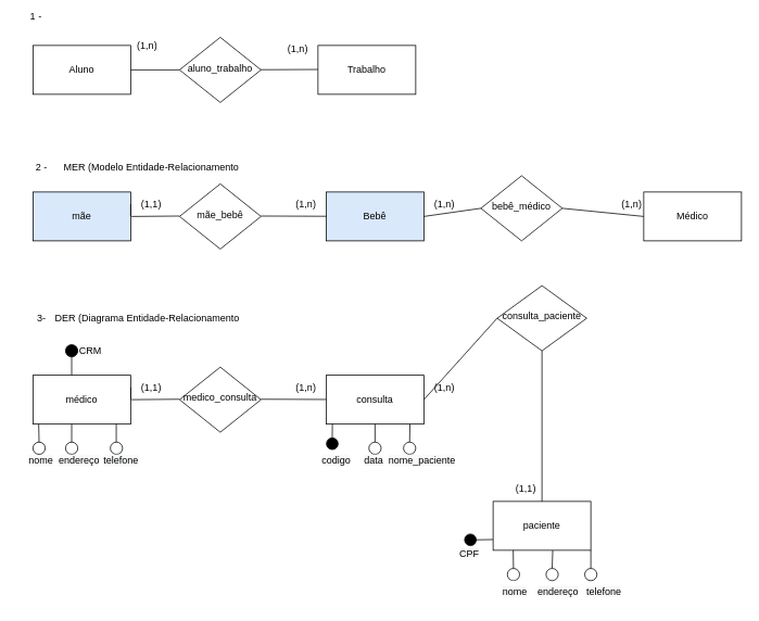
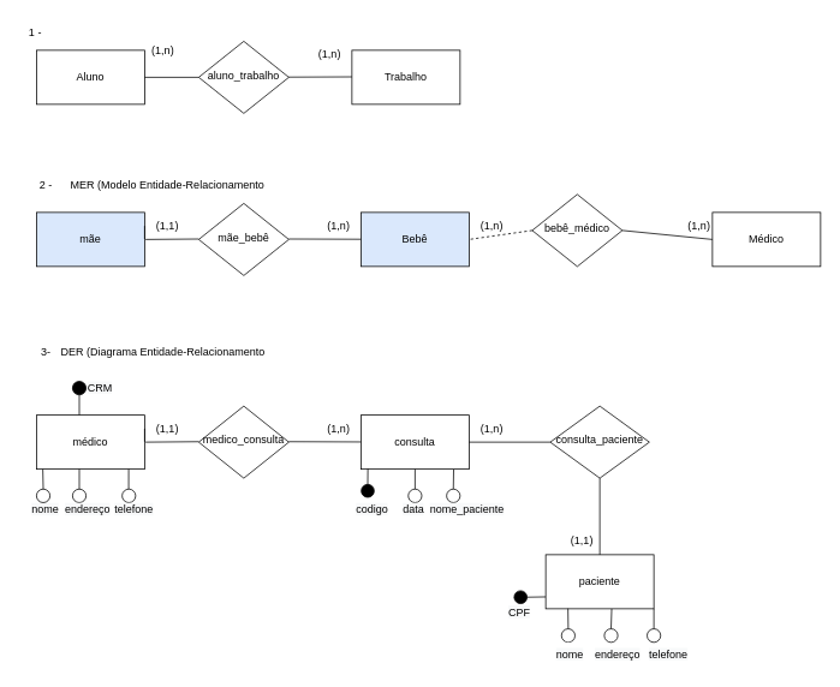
- <mxCell id="8" value="1 -&amp;nbsp;" style="text;html=1;align=center;verticalAlign=middle;resizable=0;points=[];autosize=1;strokeColor=none;fillColor=none;" vertex="1" parent="1"><mxGeometry x="25" y="5" width="40" height="30" as="geometry" /></mxCell>
+ <mxCell id="8" value="1 -&amp;nbsp;" style="text;html=1;align=center;verticalAlign=middle;resizable=0;points=[];autosize=1;strokeColor=none;fillColor=none;" vertex="1" parent="1"><mxGeometry y="20" width="40" height="30" as="geometry" x="20" /></mxCell>
- <mxCell id="16" value="" style="endArrow=none;html=1;rounded=0;exitX=0;exitY=0.5;exitDx=0;exitDy=0;entryX=1;entryY=0.5;entryDx=0;entryDy=0;" edge="1" parent="1" source="18" target="11"><mxGeometry width="50" height="50" relative="1" as="geometry"><mxPoint x="170" y="274.5" as="sourcePoint" /><mxPoint x="230" y="274.5" as="targetPoint" /></mxGeometry></mxCell>
+ <mxCell id="16" value="" style="endArrow=none;html=1;rounded=0;exitX=0;exitY=0.5;exitDx=0;exitDy=0;entryX=1;entryY=0.5;entryDx=0;entryDy=0;dashed=1;" edge="1" parent="1" source="18" target="11"><mxGeometry width="50" height="50" relative="1" as="geometry"><mxPoint x="170" y="274.5" as="sourcePoint" /><mxPoint x="230" y="274.5" as="targetPoint" /></mxGeometry></mxCell>
- <mxCell id="34" value="consulta_paciente" style="rhombus;whiteSpace=wrap;html=1;shadow=0;fontFamily=Helvetica;fontSize=12;align=center;strokeWidth=1;spacing=6;spacingTop=-4;" vertex="1" parent="1"><mxGeometry x="610" y="350" width="110" height="80" as="geometry" /></mxCell>
+ <mxCell id="34" value="consulta_paciente" style="rhombus;whiteSpace=wrap;html=1;shadow=0;fontFamily=Helvetica;fontSize=12;align=center;strokeWidth=1;spacing=6;spacingTop=-4;" vertex="1" parent="1"><mxGeometry x="610" y="450" width="110" height="80" as="geometry" /></mxCell>
